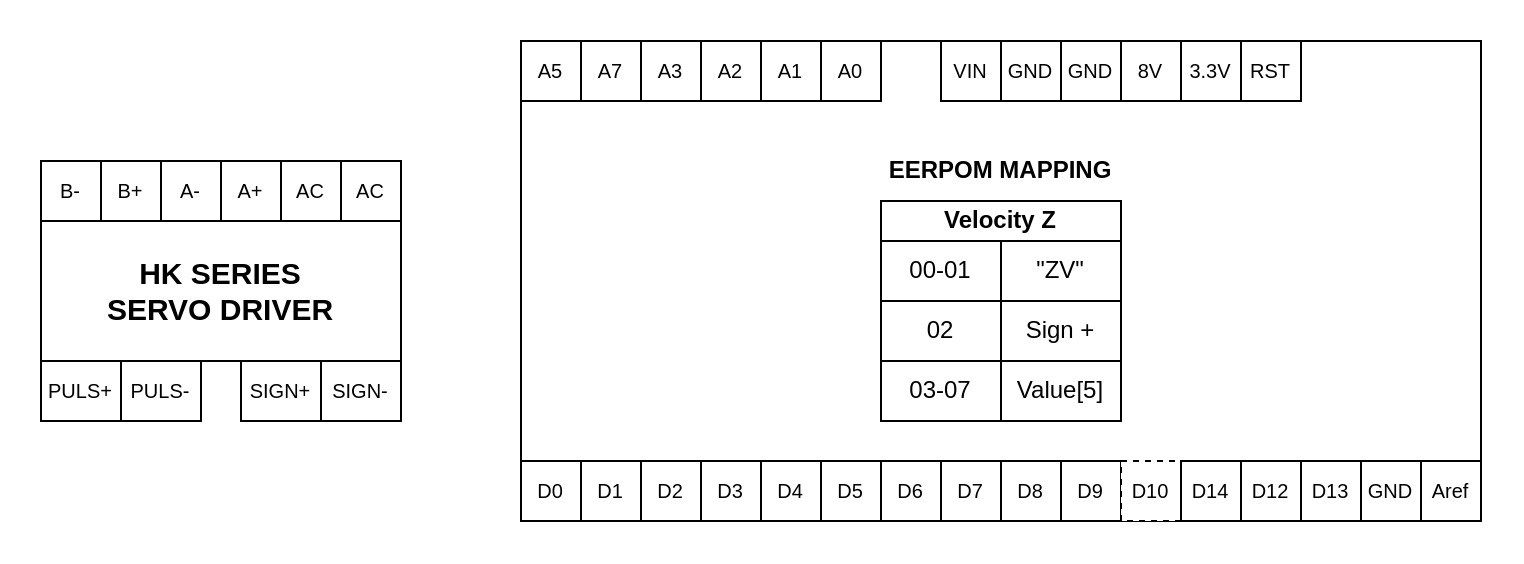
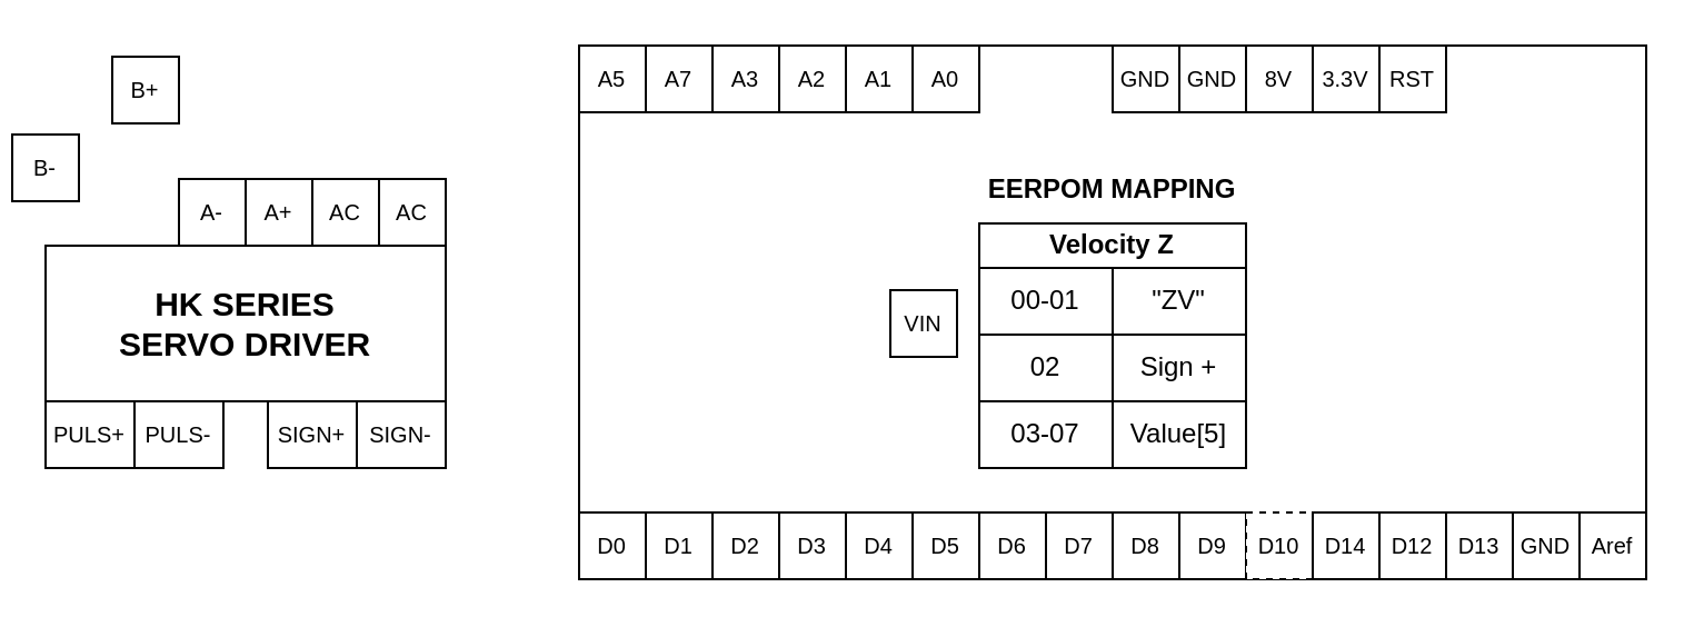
- <mxCell id="20" value="VIN" style="rounded=0;whiteSpace=wrap;html=1;fontSize=10;" vertex="1" parent="1"><mxGeometry x="470" y="20" width="30" height="30" as="geometry" /></mxCell>
+ <mxCell id="20" value="VIN" style="rounded=0;whiteSpace=wrap;html=1;fontSize=10;" vertex="1" parent="1"><mxGeometry x="400" y="130" width="30" height="30" as="geometry" /></mxCell>
- <mxCell id="4" value="B-" style="rounded=0;whiteSpace=wrap;html=1;fontSize=10;" vertex="1" parent="1"><mxGeometry x="20" y="80" width="30" height="30" as="geometry" /></mxCell>
+ <mxCell id="4" value="B-" style="rounded=0;whiteSpace=wrap;html=1;fontSize=10;" vertex="1" parent="1"><mxGeometry x="5" y="60" width="30" height="30" as="geometry" /></mxCell>
- <mxCell id="5" value="B+" style="rounded=0;whiteSpace=wrap;html=1;fontSize=10;" vertex="1" parent="1"><mxGeometry x="50" y="80" width="30" height="30" as="geometry" /></mxCell>
+ <mxCell id="5" value="B+" style="rounded=0;whiteSpace=wrap;html=1;fontSize=10;" vertex="1" parent="1"><mxGeometry x="50" y="25" width="30" height="30" as="geometry" /></mxCell>
